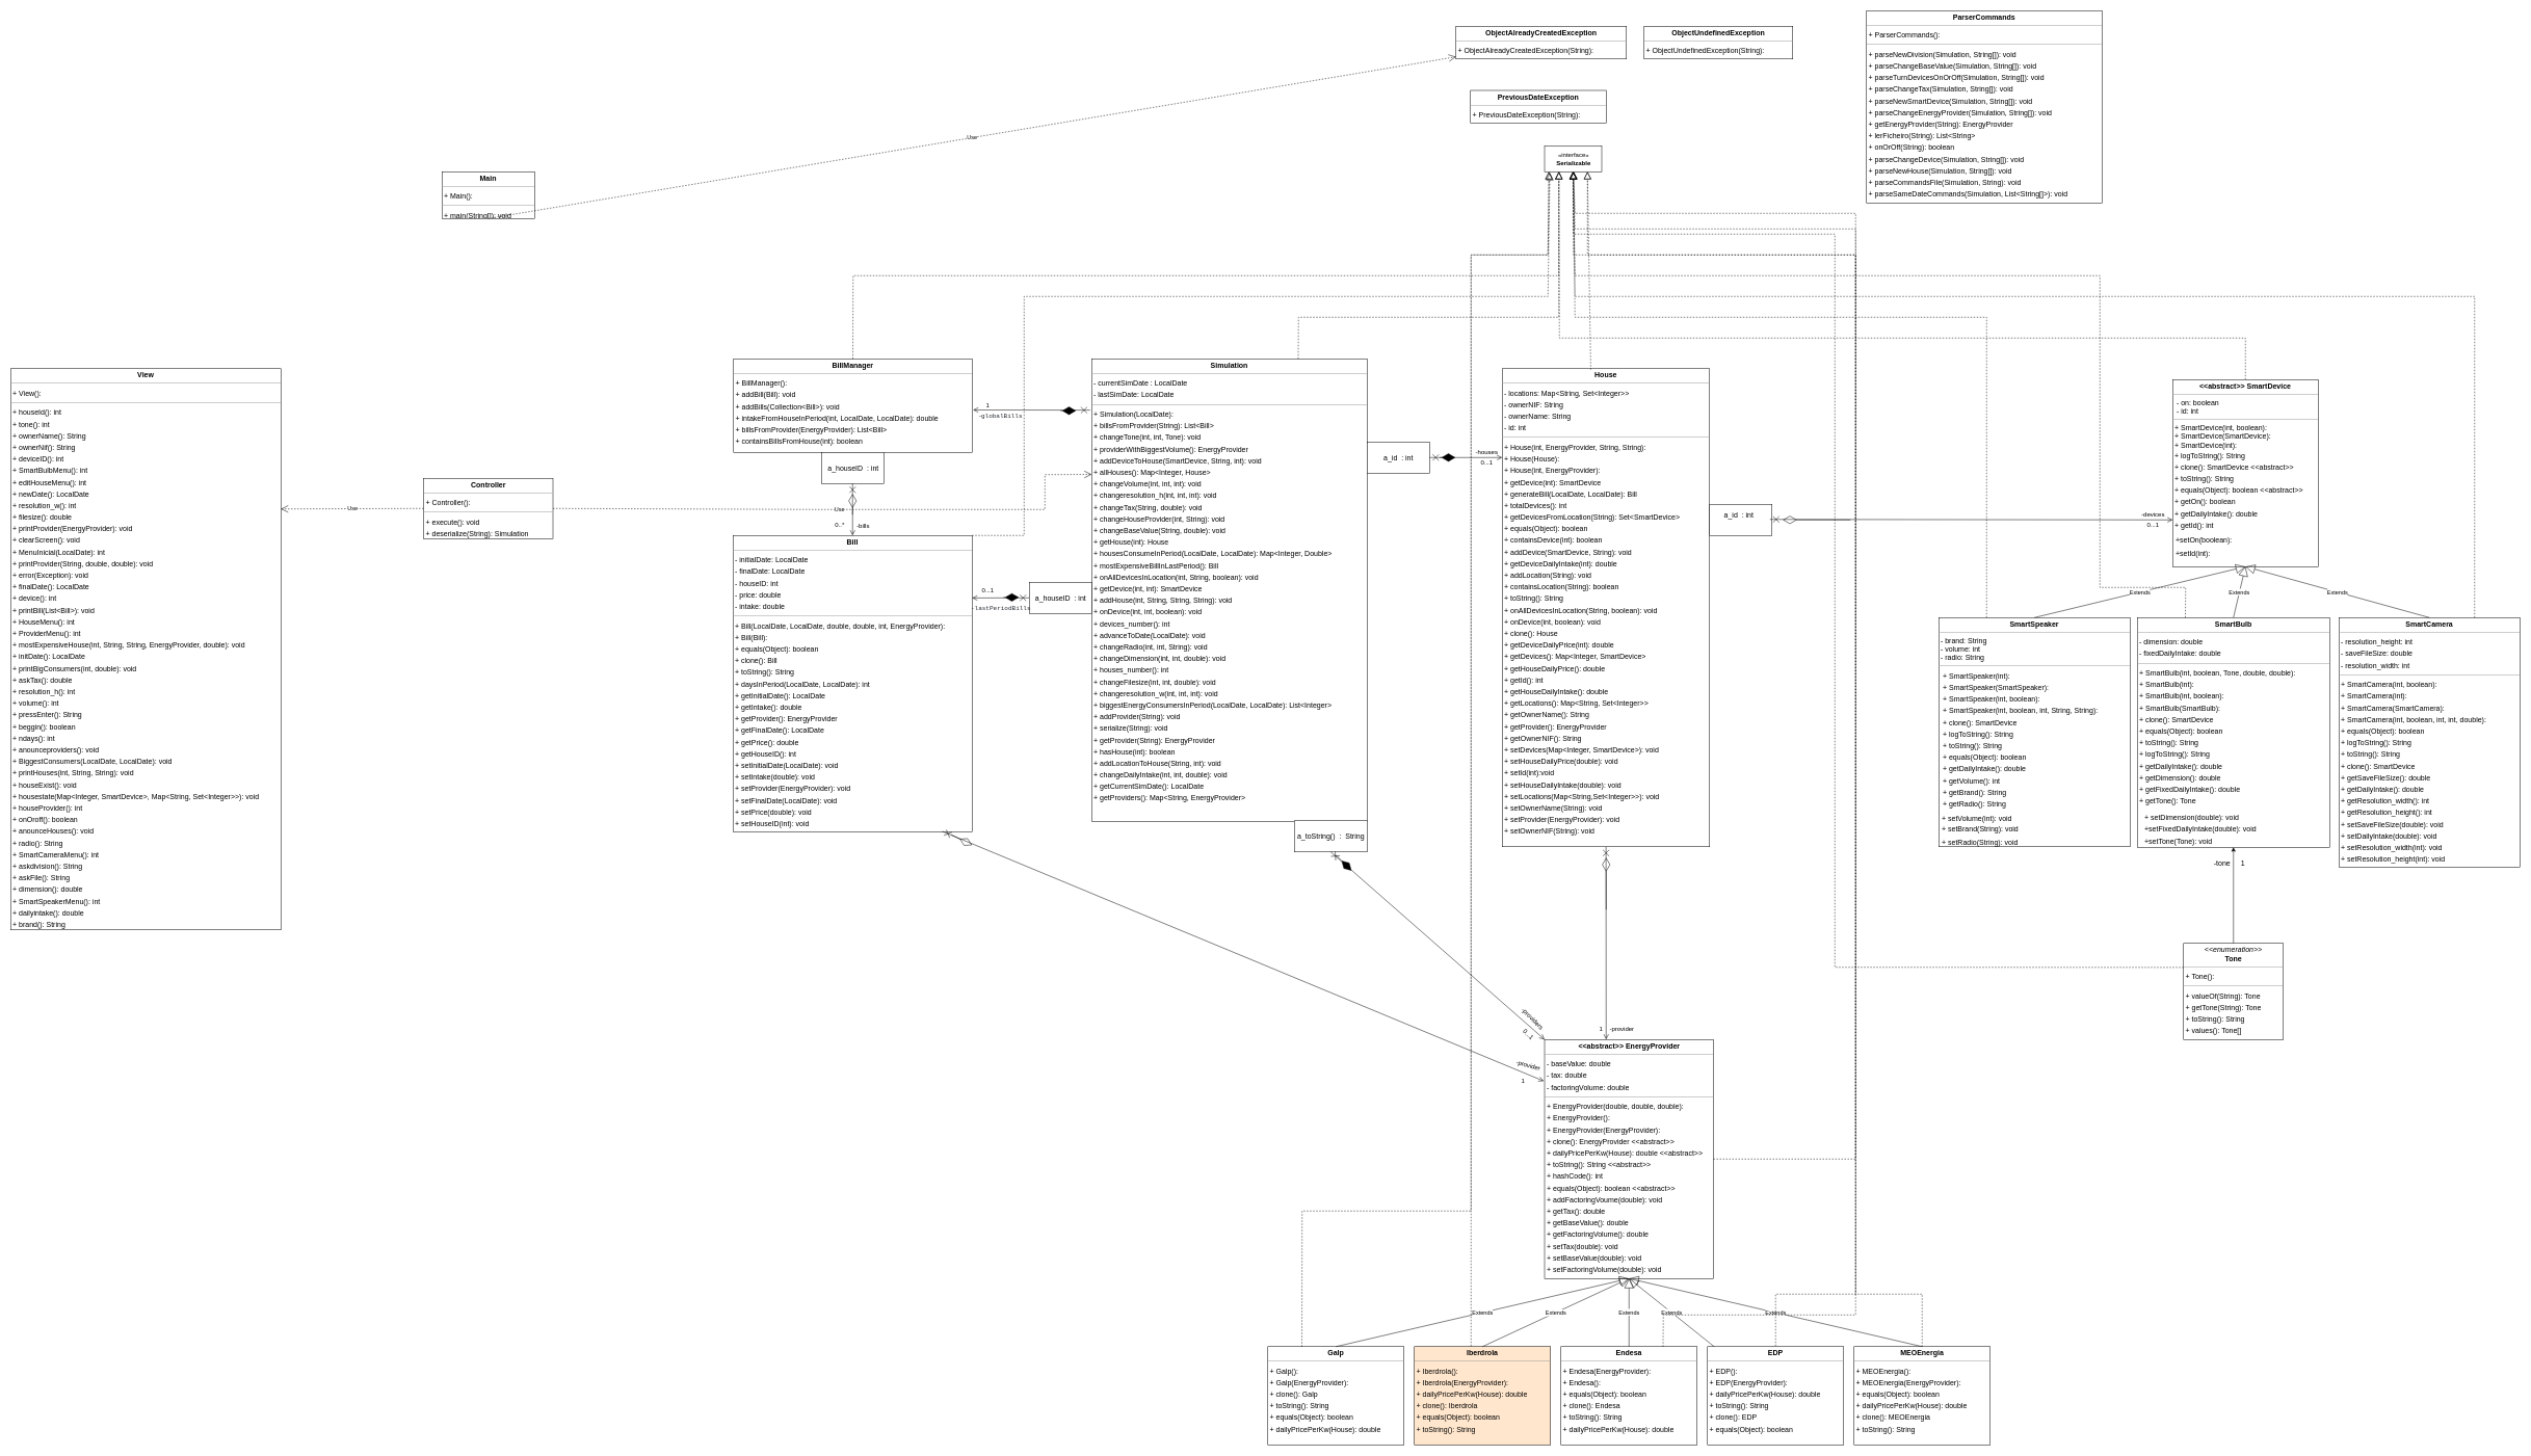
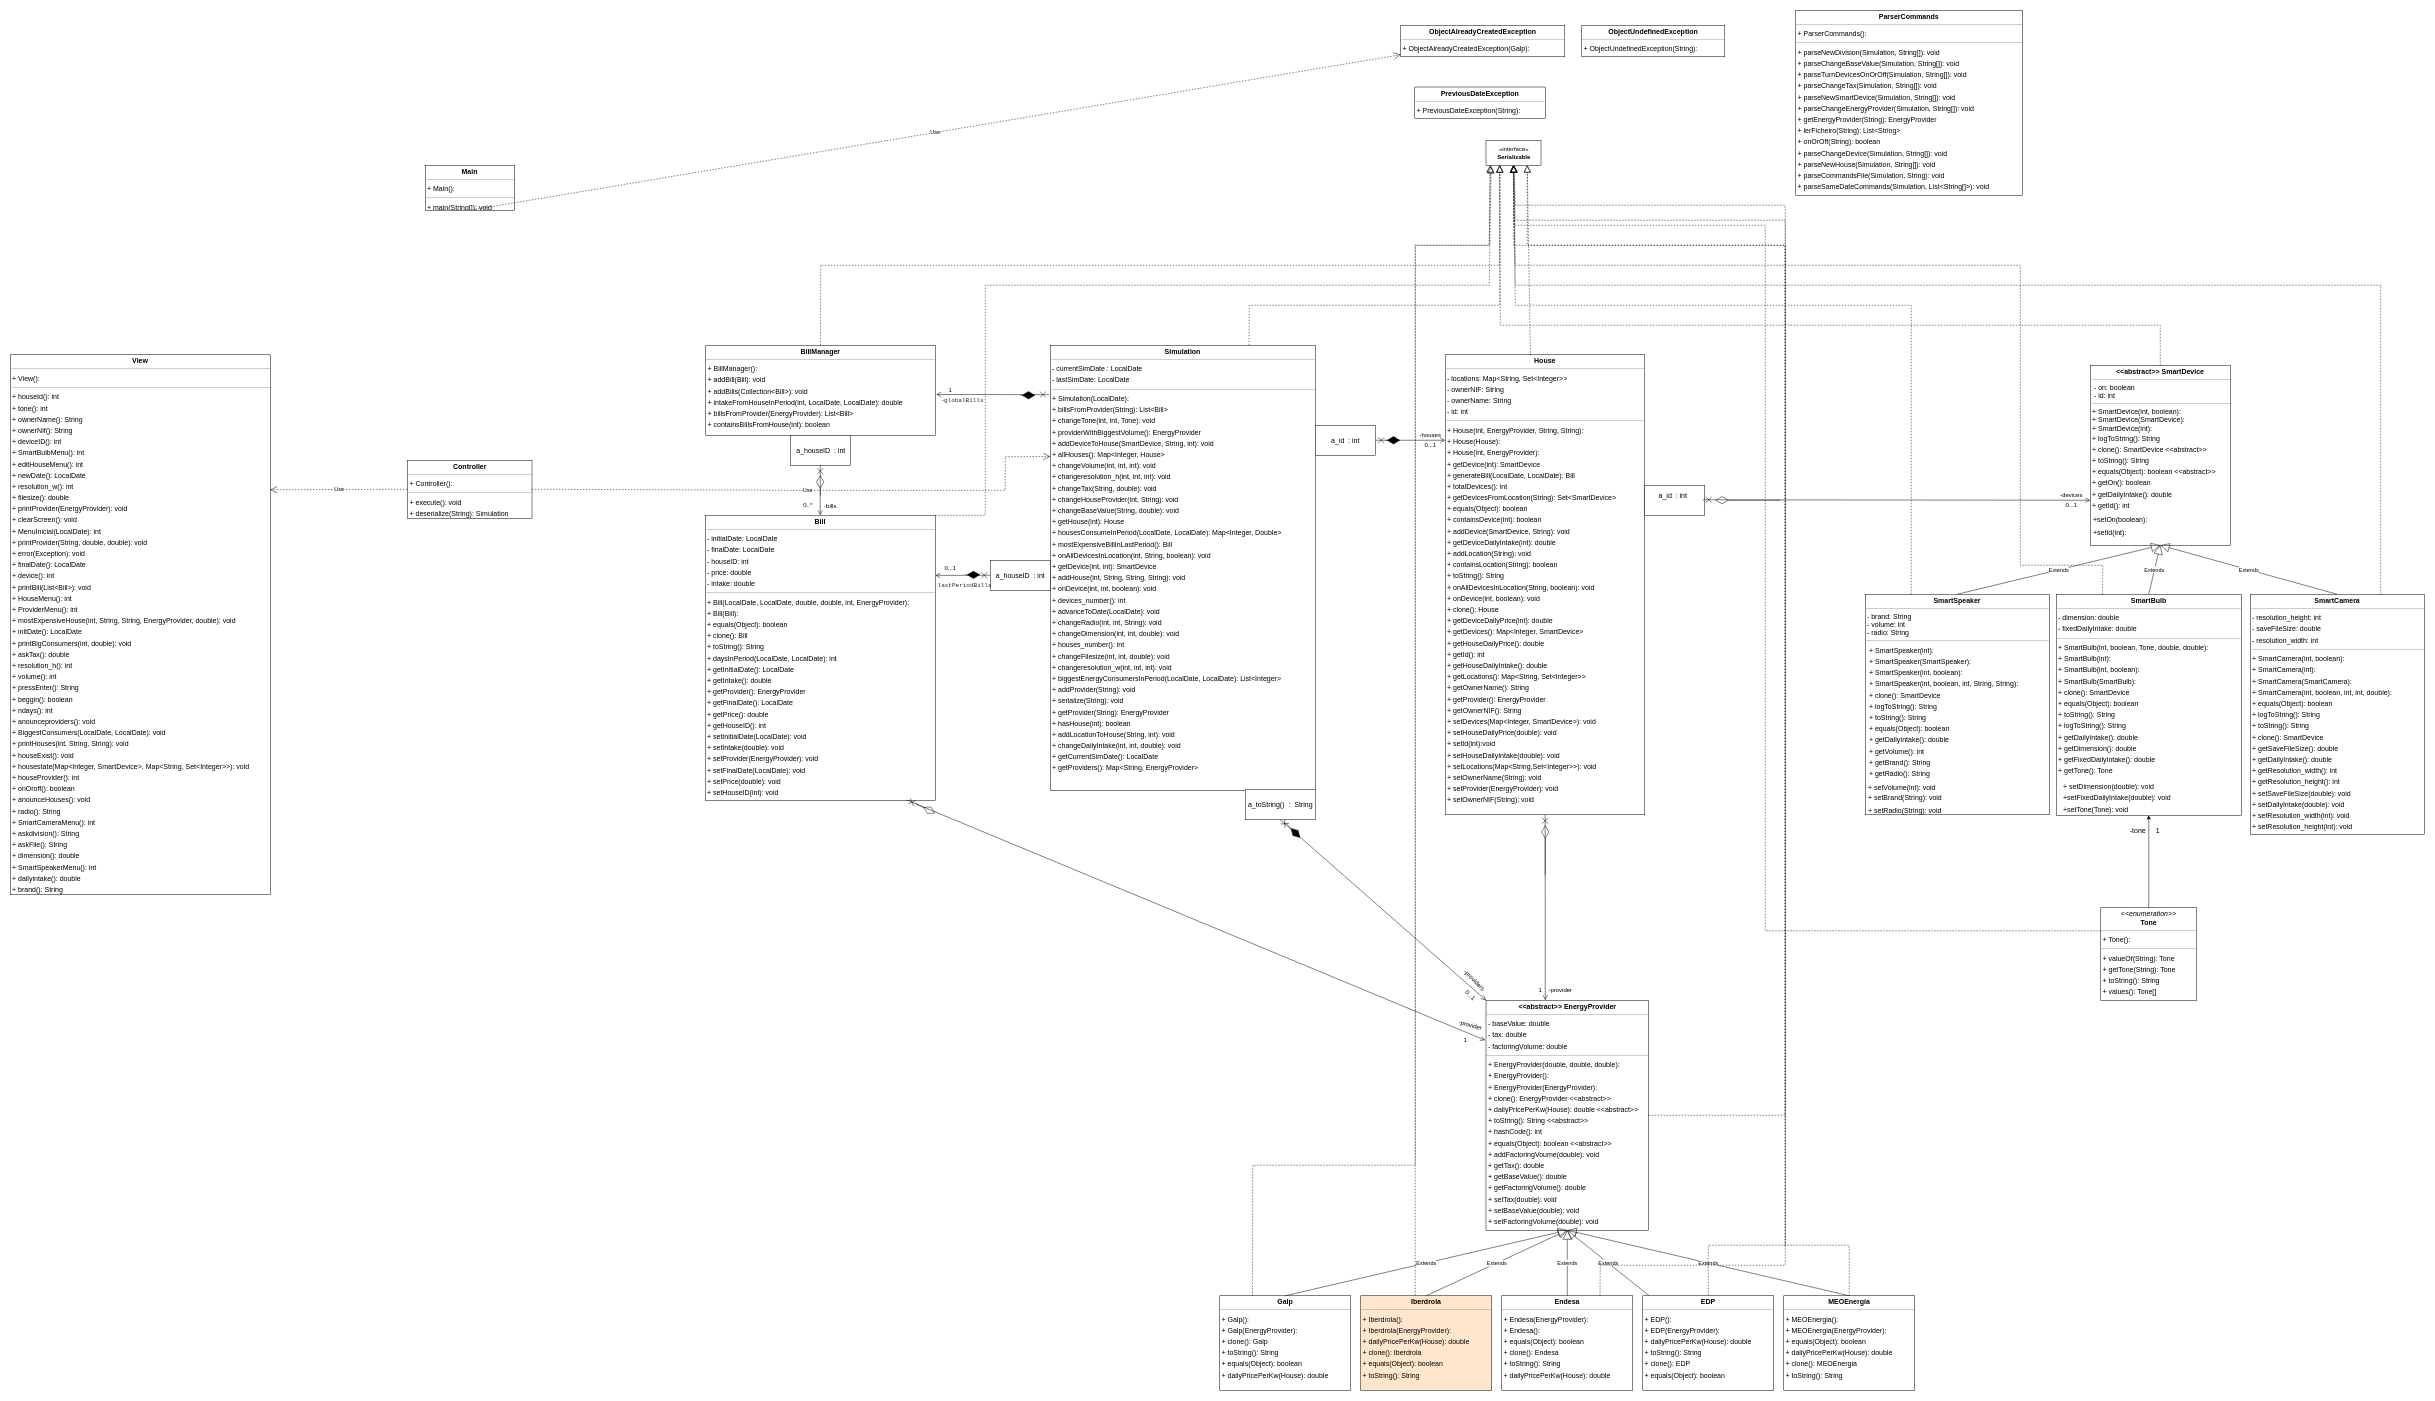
- <mxCell id="13" value="&lt;p style=&quot;margin:0px;margin-top:4px;text-align:center;&quot;&gt;&lt;b&gt;ObjectAlreadyCreatedException&lt;/b&gt;&lt;/p&gt;&lt;hr size=&quot;1&quot;/&gt;&lt;p style=&quot;margin:0 0 0 4px;line-height:1.6;&quot;&gt;+ ObjectAlreadyCreatedException(String): &lt;/p&gt;" style="verticalAlign=top;align=left;overflow=fill;fontSize=14;fontFamily=Helvetica;html=1;rounded=0;shadow=0;comic=0;labelBackgroundColor=none;strokeWidth=1;" parent="1" vertex="1"><mxGeometry x="2801" y="50" width="328" height="63" as="geometry" /></mxCell>
+ <mxCell id="13" value="&lt;p style=&quot;margin:0px;margin-top:4px;text-align:center;&quot;&gt;&lt;b&gt;ObjectAlreadyCreatedException&lt;/b&gt;&lt;/p&gt;&lt;hr size=&quot;1&quot;/&gt;&lt;p style=&quot;margin:0 0 0 4px;line-height:1.6;&quot;&gt;+ ObjectAlreadyCreatedException(Galp): &lt;/p&gt;" style="verticalAlign=top;align=left;overflow=fill;fontSize=14;fontFamily=Helvetica;html=1;rounded=0;shadow=0;comic=0;labelBackgroundColor=none;strokeWidth=1;" parent="1" vertex="1"><mxGeometry x="2801" y="50" width="328" height="63" as="geometry" /></mxCell>
